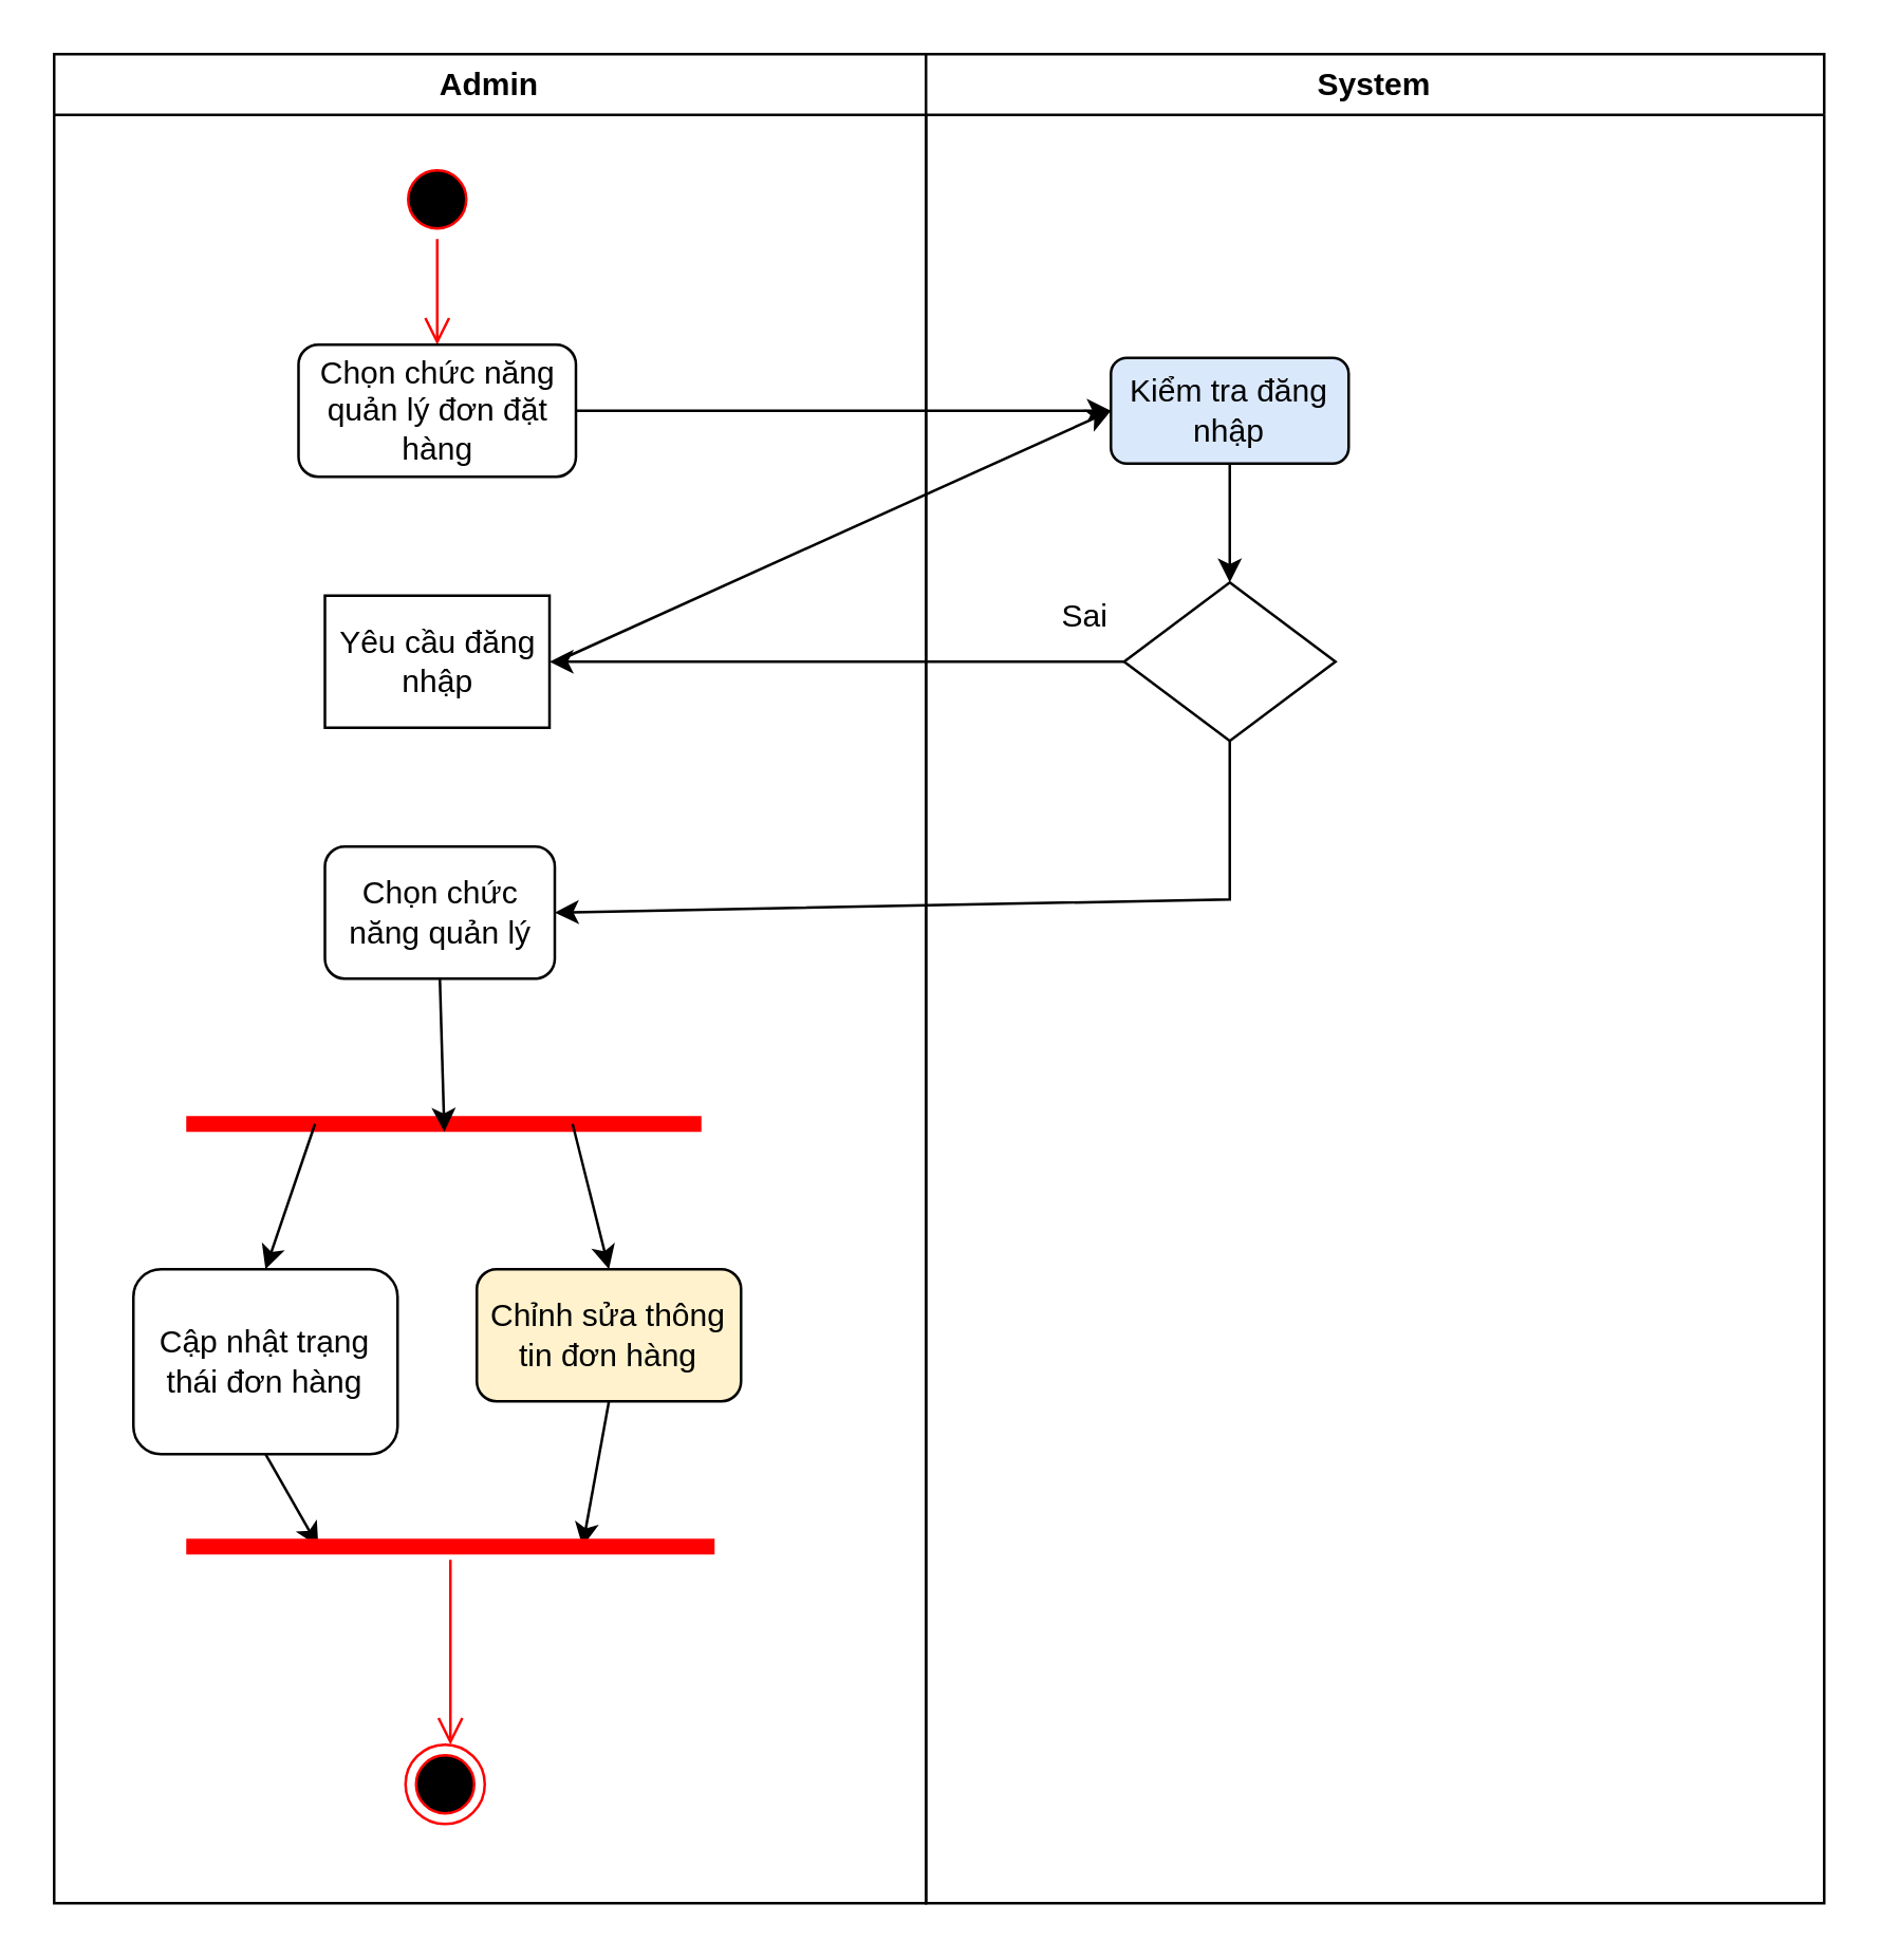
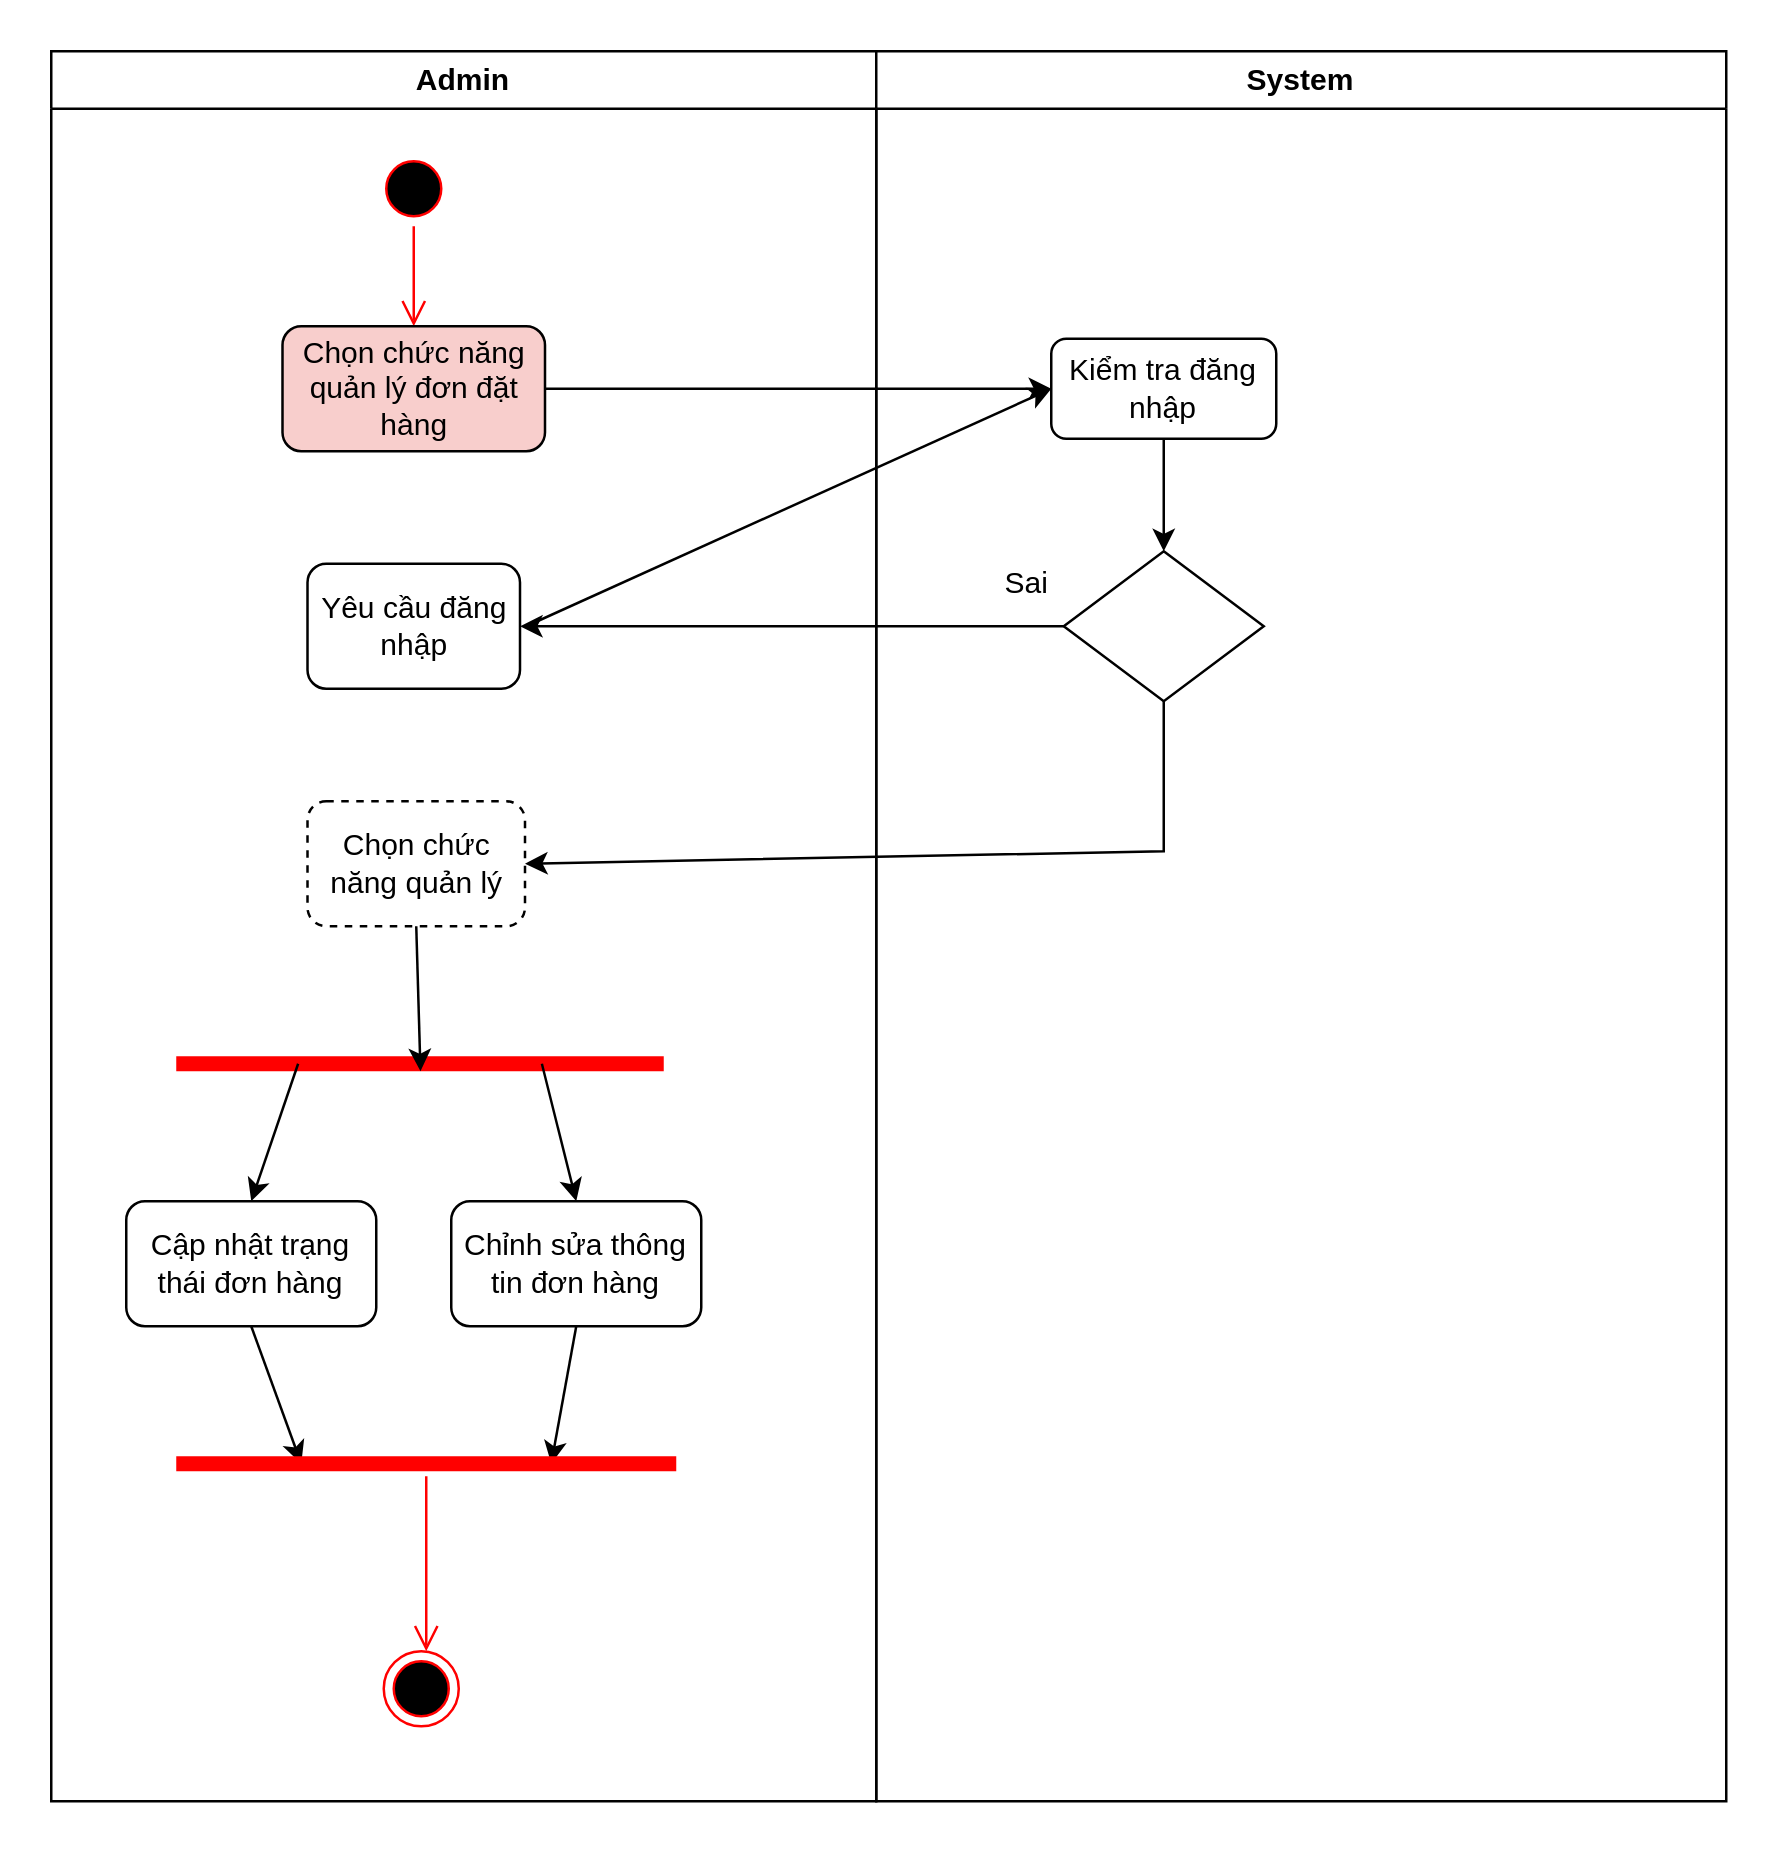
- <mxCell id="5" value="Chọn chức năng quản lý đơn đặt hàng" style="rounded=1;whiteSpace=wrap;html=1;" vertex="1" parent="2"><mxGeometry x="92.5" y="110" width="105" height="50" as="geometry" /></mxCell>
+ <mxCell id="5" value="Chọn chức năng quản lý đơn đặt hàng" style="rounded=1;whiteSpace=wrap;html=1;fillColor=#f8cecc;" vertex="1" parent="2"><mxGeometry x="92.5" y="110" width="105" height="50" as="geometry" /></mxCell>
- <mxCell id="22" value="Kiểm tra đăng nhập" style="rounded=1;whiteSpace=wrap;html=1;fillColor=#dae8fc;" vertex="1" parent="21"><mxGeometry x="70" y="115" width="90" height="40" as="geometry" /></mxCell>
+ <mxCell id="22" value="Kiểm tra đăng nhập" style="rounded=1;whiteSpace=wrap;html=1;" vertex="1" parent="21"><mxGeometry x="70" y="115" width="90" height="40" as="geometry" /></mxCell>
- <mxCell id="7" value="Yêu cầu đăng nhập" style="whiteSpace=wrap;html=1;rounded=0;" vertex="1" parent="2"><mxGeometry x="102.5" y="205" width="85" height="50" as="geometry" /></mxCell>
+ <mxCell id="7" value="Yêu cầu đăng nhập" style="rounded=1;whiteSpace=wrap;html=1;" vertex="1" parent="2"><mxGeometry x="102.5" y="205" width="85" height="50" as="geometry" /></mxCell>
- <mxCell id="10" value="Chọn chức năng quản lý" style="rounded=1;whiteSpace=wrap;html=1;" vertex="1" parent="2"><mxGeometry x="102.5" y="300" width="87" height="50" as="geometry" /></mxCell>
+ <mxCell id="10" value="Chọn chức năng quản lý" style="rounded=1;whiteSpace=wrap;html=1;dashed=1;" vertex="1" parent="2"><mxGeometry x="102.5" y="300" width="87" height="50" as="geometry" /></mxCell>
- <mxCell id="15" value="Chỉnh sửa thông tin đơn hàng" style="rounded=1;whiteSpace=wrap;html=1;fillColor=#fff2cc;" vertex="1" parent="2"><mxGeometry x="160" y="460" width="100" height="50" as="geometry" /></mxCell>
+ <mxCell id="15" value="Chỉnh sửa thông tin đơn hàng" style="rounded=1;whiteSpace=wrap;html=1;" vertex="1" parent="2"><mxGeometry x="160" y="460" width="100" height="50" as="geometry" /></mxCell>
- <mxCell id="14" value="Cập nhật trạng thái đơn hàng" style="rounded=1;whiteSpace=wrap;html=1;" vertex="1" parent="2"><mxGeometry x="30" y="460" width="100" height="70" as="geometry" /></mxCell>
+ <mxCell id="14" value="Cập nhật trạng thái đơn hàng" style="rounded=1;whiteSpace=wrap;html=1;" vertex="1" parent="2"><mxGeometry x="30" y="460" width="100" height="50" as="geometry" /></mxCell>
